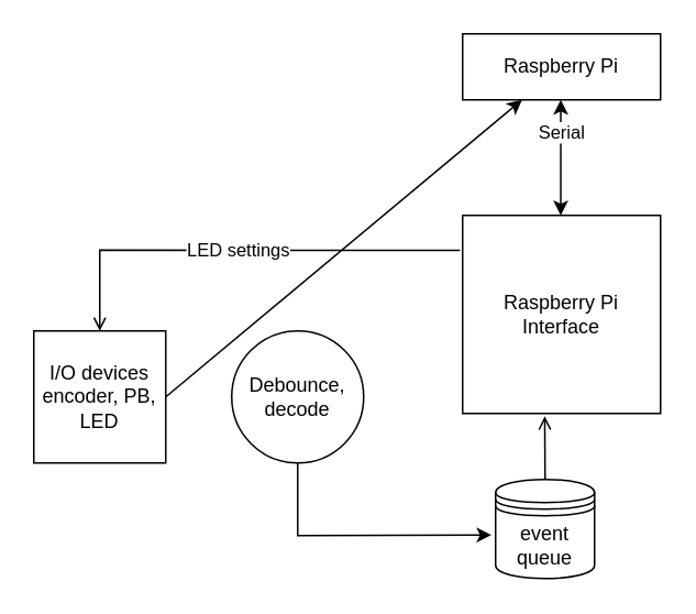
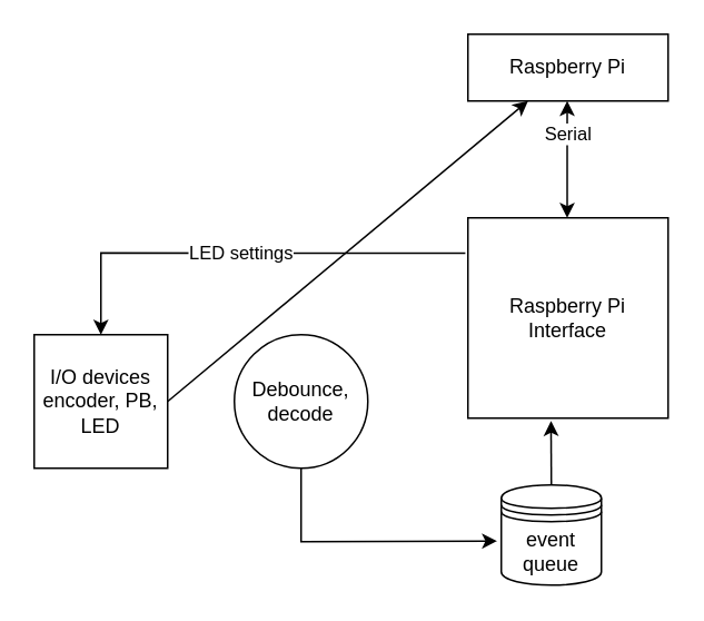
- <mxCell id="10" value="LED settings" style="endArrow=open;html=1;rounded=0;exitX=-0.013;exitY=0.177;exitDx=0;exitDy=0;exitPerimeter=0;entryX=0.5;entryY=0;entryDx=0;entryDy=0;" parent="1" source="5" target="2" edge="1"><mxGeometry width="50" height="50" relative="1" as="geometry"><mxPoint x="210" y="150" as="sourcePoint" /><mxPoint x="60" y="150" as="targetPoint" /><Array as="points"><mxPoint x="60" y="151" /></Array></mxGeometry></mxCell>
+ <mxCell id="10" value="LED settings" style="endArrow=classic;html=1;rounded=0;exitX=-0.013;exitY=0.177;exitDx=0;exitDy=0;exitPerimeter=0;entryX=0.5;entryY=0;entryDx=0;entryDy=0;" parent="1" source="5" target="2" edge="1"><mxGeometry width="50" height="50" relative="1" as="geometry"><mxPoint x="210" y="150" as="sourcePoint" /><mxPoint x="60" y="150" as="targetPoint" /><Array as="points"><mxPoint x="60" y="151" /></Array></mxGeometry></mxCell>
- <mxCell id="9" value="" style="endArrow=open;html=1;rounded=0;exitX=0.5;exitY=0;exitDx=0;exitDy=0;entryX=0.415;entryY=1.014;entryDx=0;entryDy=0;entryPerimeter=0;" parent="1" source="4" target="5" edge="1"><mxGeometry width="50" height="50" relative="1" as="geometry"><mxPoint x="210" y="150" as="sourcePoint" /><mxPoint x="260" y="100" as="targetPoint" /></mxGeometry></mxCell>
+ <mxCell id="9" value="" style="endArrow=classic;html=1;rounded=0;exitX=0.5;exitY=0;exitDx=0;exitDy=0;entryX=0.415;entryY=1.014;entryDx=0;entryDy=0;entryPerimeter=0;" parent="1" source="4" target="5" edge="1"><mxGeometry width="50" height="50" relative="1" as="geometry"><mxPoint x="210" y="150" as="sourcePoint" /><mxPoint x="260" y="100" as="targetPoint" /></mxGeometry></mxCell>
